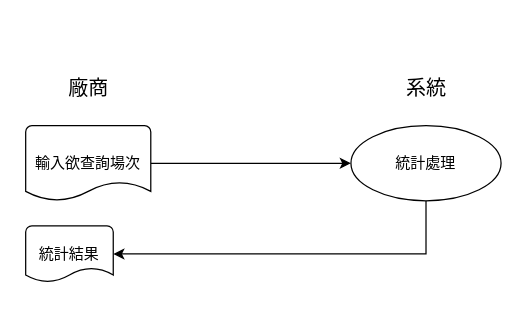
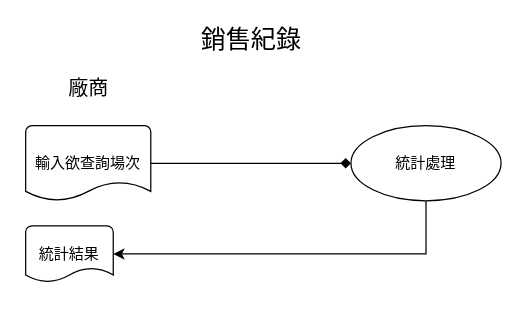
+ <mxCell id="2" value="&lt;font style=&quot;font-size: 20px&quot;&gt;銷售紀錄&lt;/font&gt;" style="text;html=1;align=center;verticalAlign=middle;resizable=0;points=[];autosize=1;" vertex="1" parent="1"><mxGeometry x="150" y="20" width="100" height="20" as="geometry" /></mxCell>
- <mxCell id="6" value="&lt;font style=&quot;font-size: 16px&quot;&gt;系統&lt;/font&gt;" style="text;html=1;align=center;verticalAlign=middle;resizable=0;points=[];autosize=1;" vertex="1" parent="1"><mxGeometry x="315" y="60" width="50" height="20" as="geometry" /></mxCell>
- <mxCell id="3" style="edgeStyle=orthogonalEdgeStyle;rounded=0;orthogonalLoop=1;jettySize=auto;html=1;" edge="1" parent="1" source="4" target="8"><mxGeometry relative="1" as="geometry" /></mxCell>
+ <mxCell id="3" style="edgeStyle=orthogonalEdgeStyle;rounded=0;orthogonalLoop=1;jettySize=auto;html=1;endArrow=diamond;" edge="1" parent="1" source="4" target="8"><mxGeometry relative="1" as="geometry" /></mxCell>
